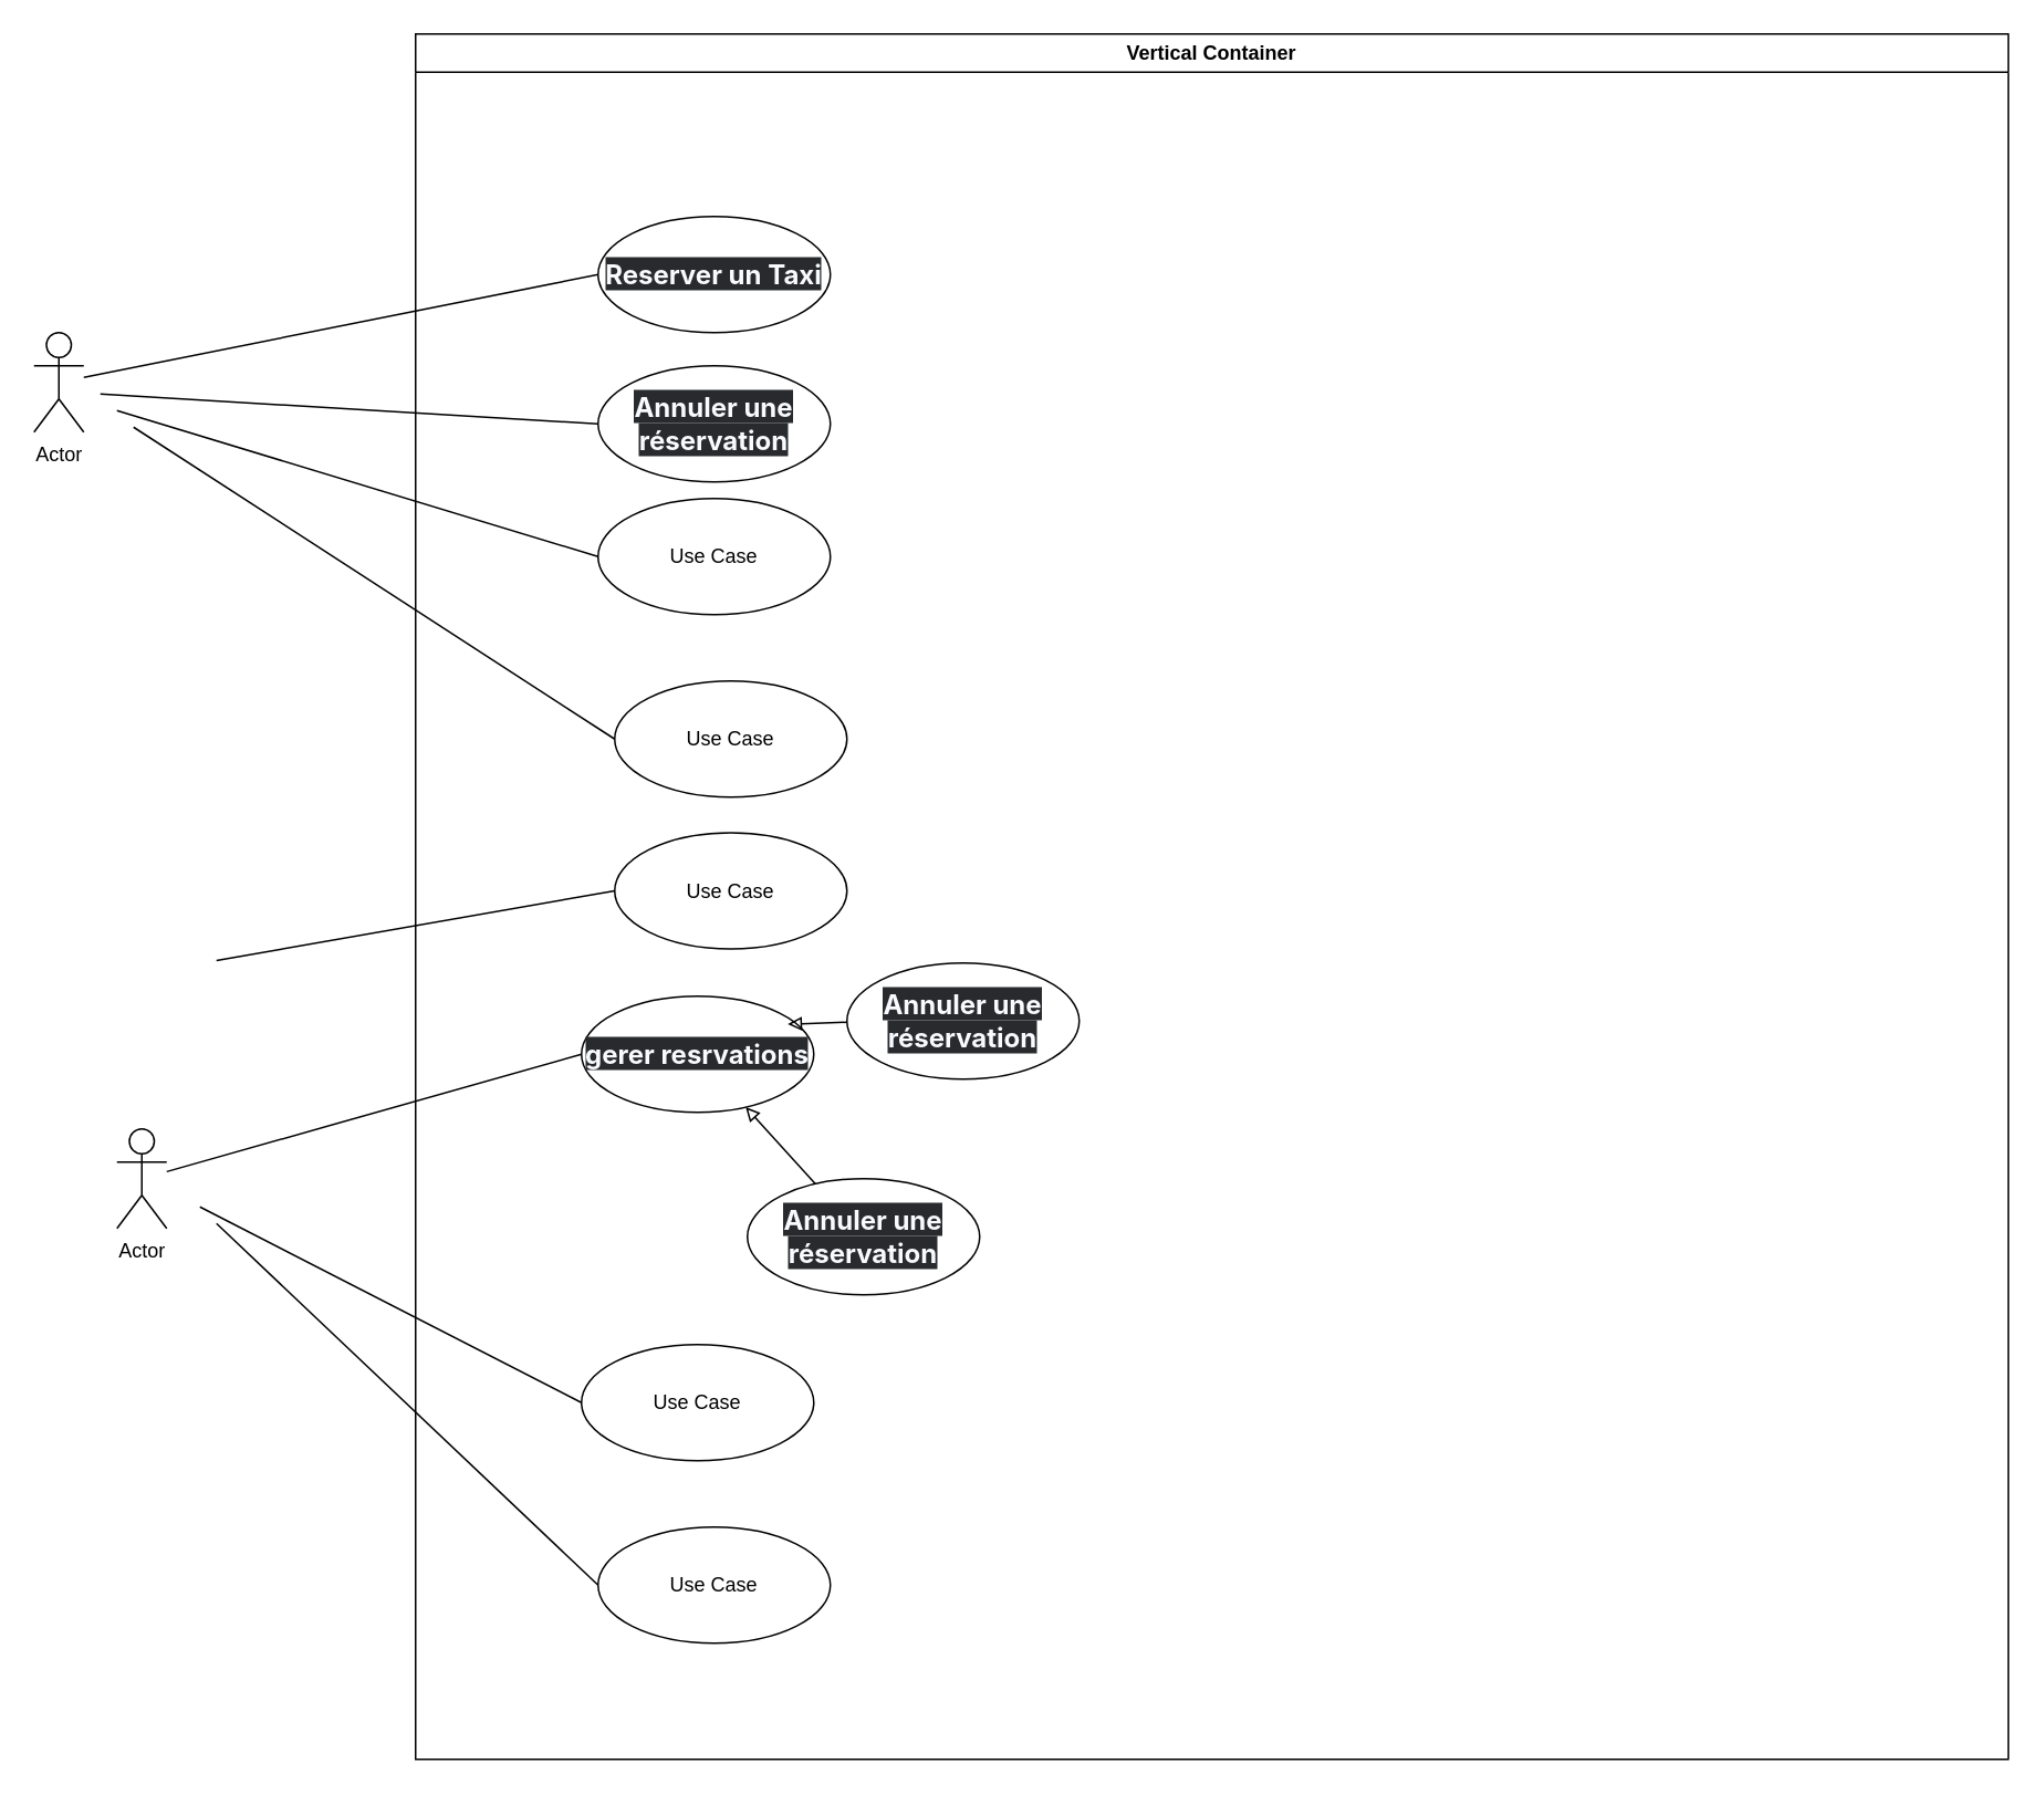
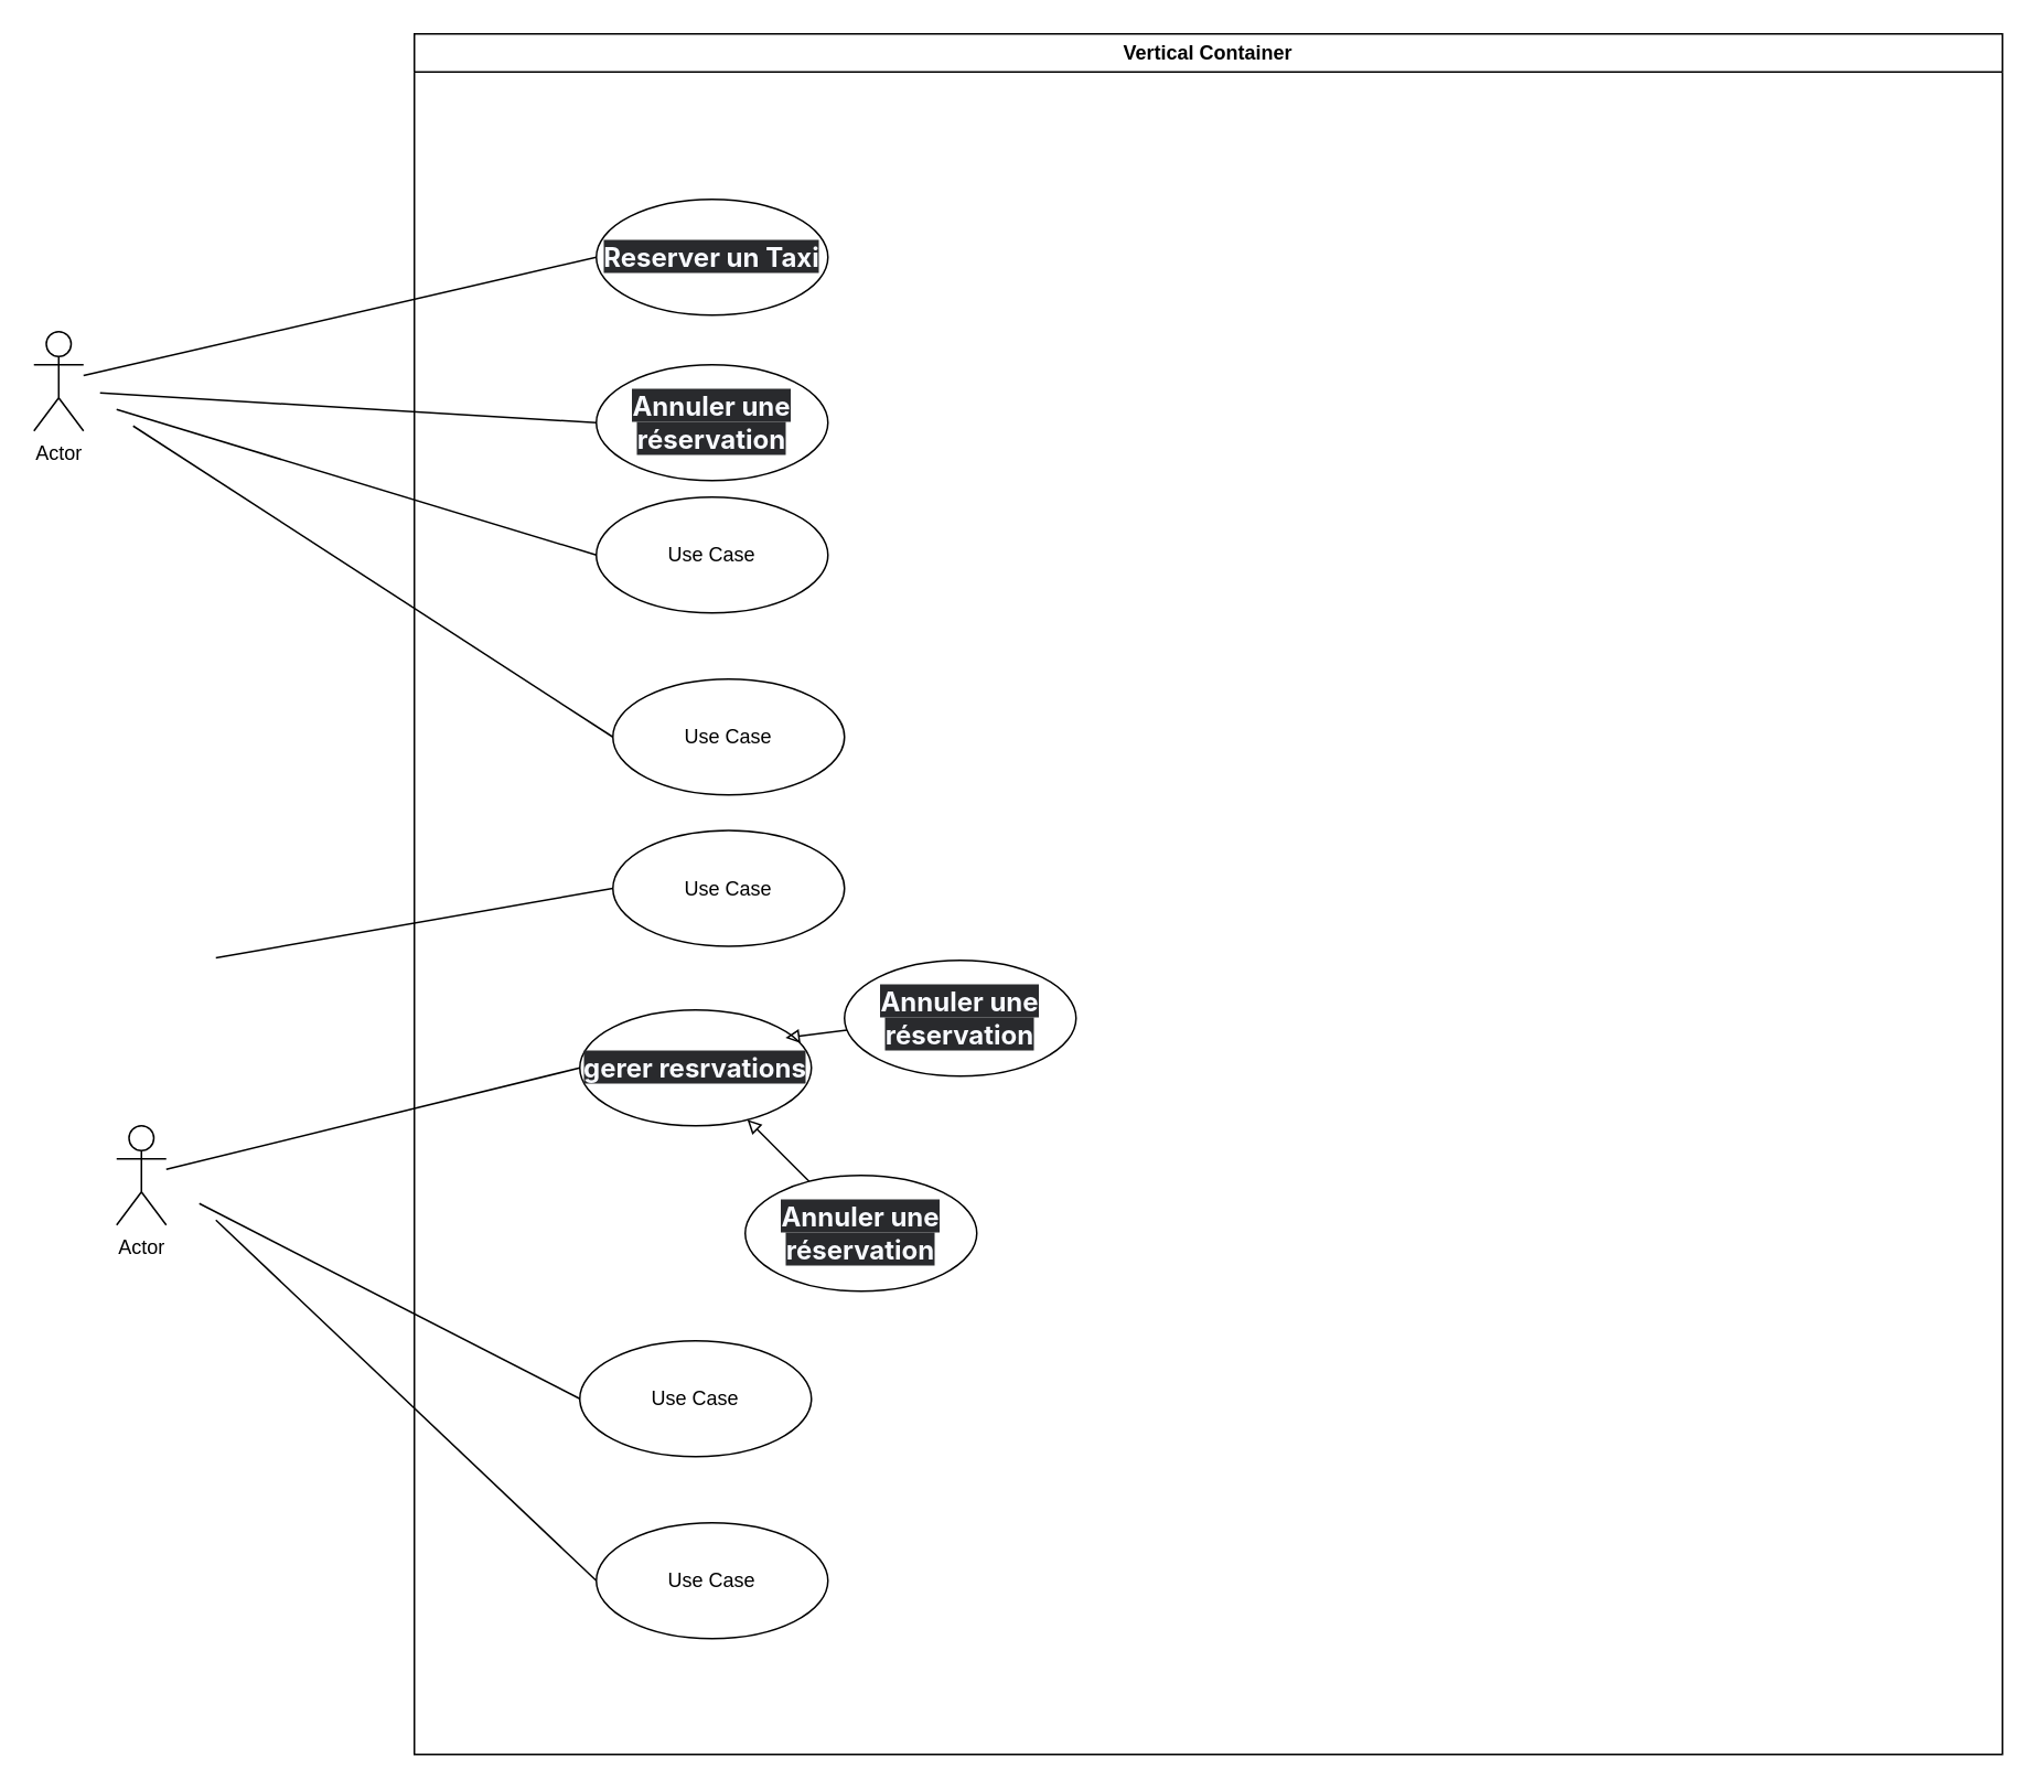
- <mxCell id="3" value="&lt;div style=&quot;text-align: left;&quot;&gt;&lt;font face=&quot;Inter, system-ui, -apple-system, BlinkMacSystemFont, Segoe UI, Roboto, Noto Sans, Ubuntu, Cantarell, Helvetica Neue, Oxygen, Open Sans, sans-serif&quot; color=&quot;#f8faff&quot;&gt;&lt;span style=&quot;font-size: 16.002px; background-color: rgb(41, 42, 45);&quot;&gt;&lt;b&gt;Reserver un Taxi&lt;/b&gt;&lt;/span&gt;&lt;/font&gt;&lt;/div&gt;" style="ellipse;whiteSpace=wrap;html=1;" vertex="1" parent="2"><mxGeometry x="110" y="110" width="140" height="70" as="geometry" /></mxCell>
+ <mxCell id="3" value="&lt;div style=&quot;text-align: left;&quot;&gt;&lt;font face=&quot;Inter, system-ui, -apple-system, BlinkMacSystemFont, Segoe UI, Roboto, Noto Sans, Ubuntu, Cantarell, Helvetica Neue, Oxygen, Open Sans, sans-serif&quot; color=&quot;#f8faff&quot;&gt;&lt;span style=&quot;font-size: 16.002px; background-color: rgb(41, 42, 45);&quot;&gt;&lt;b&gt;Reserver un Taxi&lt;/b&gt;&lt;/span&gt;&lt;/font&gt;&lt;/div&gt;" style="ellipse;whiteSpace=wrap;html=1;" vertex="1" parent="2"><mxGeometry x="110" y="100" width="140" height="70" as="geometry" /></mxCell>
- <mxCell id="12" value="&lt;div style=&quot;text-align: left;&quot;&gt;&lt;font face=&quot;Inter, system-ui, -apple-system, BlinkMacSystemFont, Segoe UI, Roboto, Noto Sans, Ubuntu, Cantarell, Helvetica Neue, Oxygen, Open Sans, sans-serif&quot; color=&quot;#f8faff&quot;&gt;&lt;span style=&quot;font-size: 16.002px; background-color: rgb(41, 42, 45);&quot;&gt;&lt;b&gt;gerer resrvations&lt;/b&gt;&lt;/span&gt;&lt;/font&gt;&lt;/div&gt;" style="ellipse;whiteSpace=wrap;html=1;fillColor=default;" vertex="1" parent="2"><mxGeometry x="100" y="580" width="140" height="70" as="geometry" /></mxCell>
+ <mxCell id="12" value="&lt;div style=&quot;text-align: left;&quot;&gt;&lt;font face=&quot;Inter, system-ui, -apple-system, BlinkMacSystemFont, Segoe UI, Roboto, Noto Sans, Ubuntu, Cantarell, Helvetica Neue, Oxygen, Open Sans, sans-serif&quot; color=&quot;#f8faff&quot;&gt;&lt;span style=&quot;font-size: 16.002px; background-color: rgb(41, 42, 45);&quot;&gt;&lt;b&gt;gerer resrvations&lt;/b&gt;&lt;/span&gt;&lt;/font&gt;&lt;/div&gt;" style="ellipse;whiteSpace=wrap;html=1;fillColor=default;" vertex="1" parent="2"><mxGeometry x="100" y="590" width="140" height="70" as="geometry" /></mxCell>
